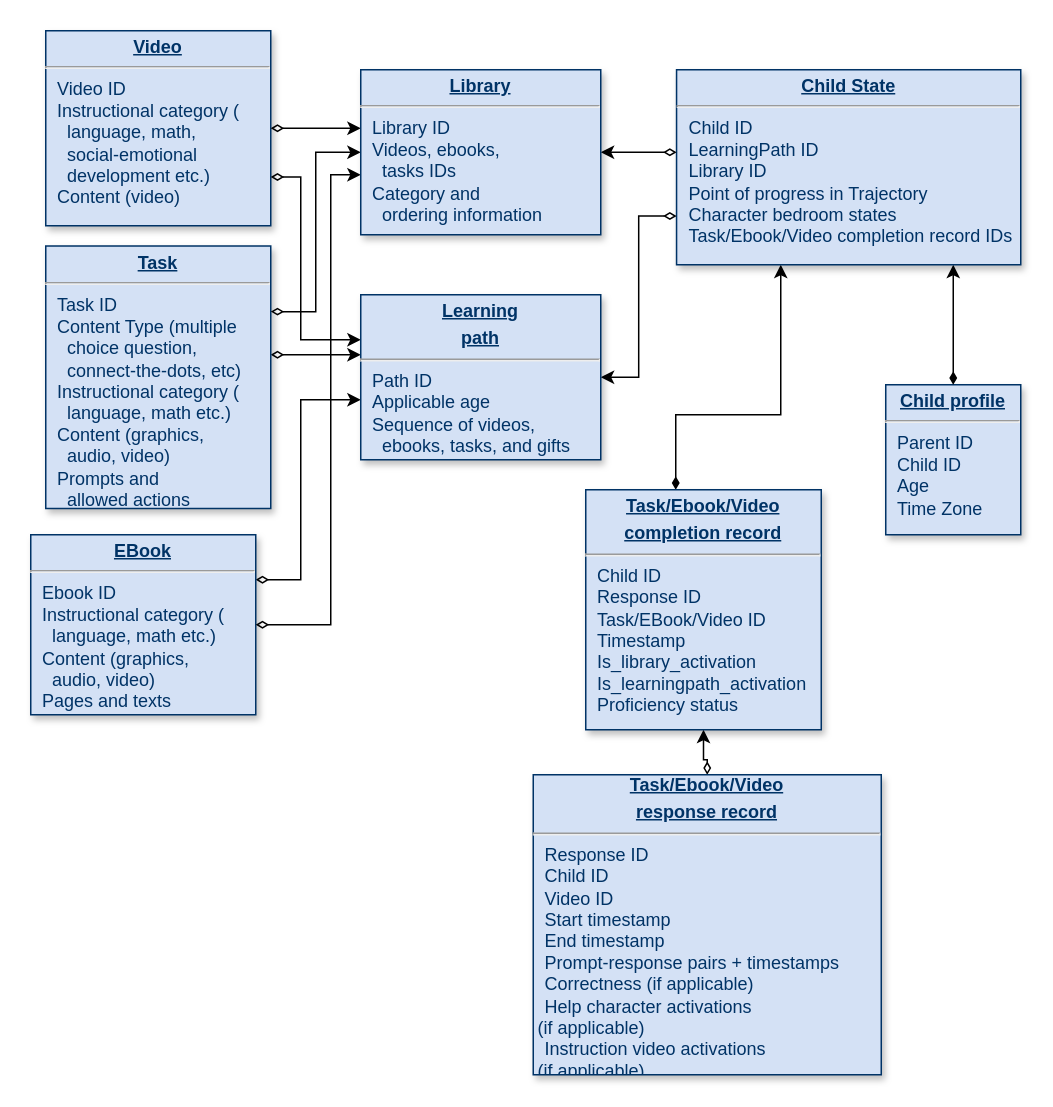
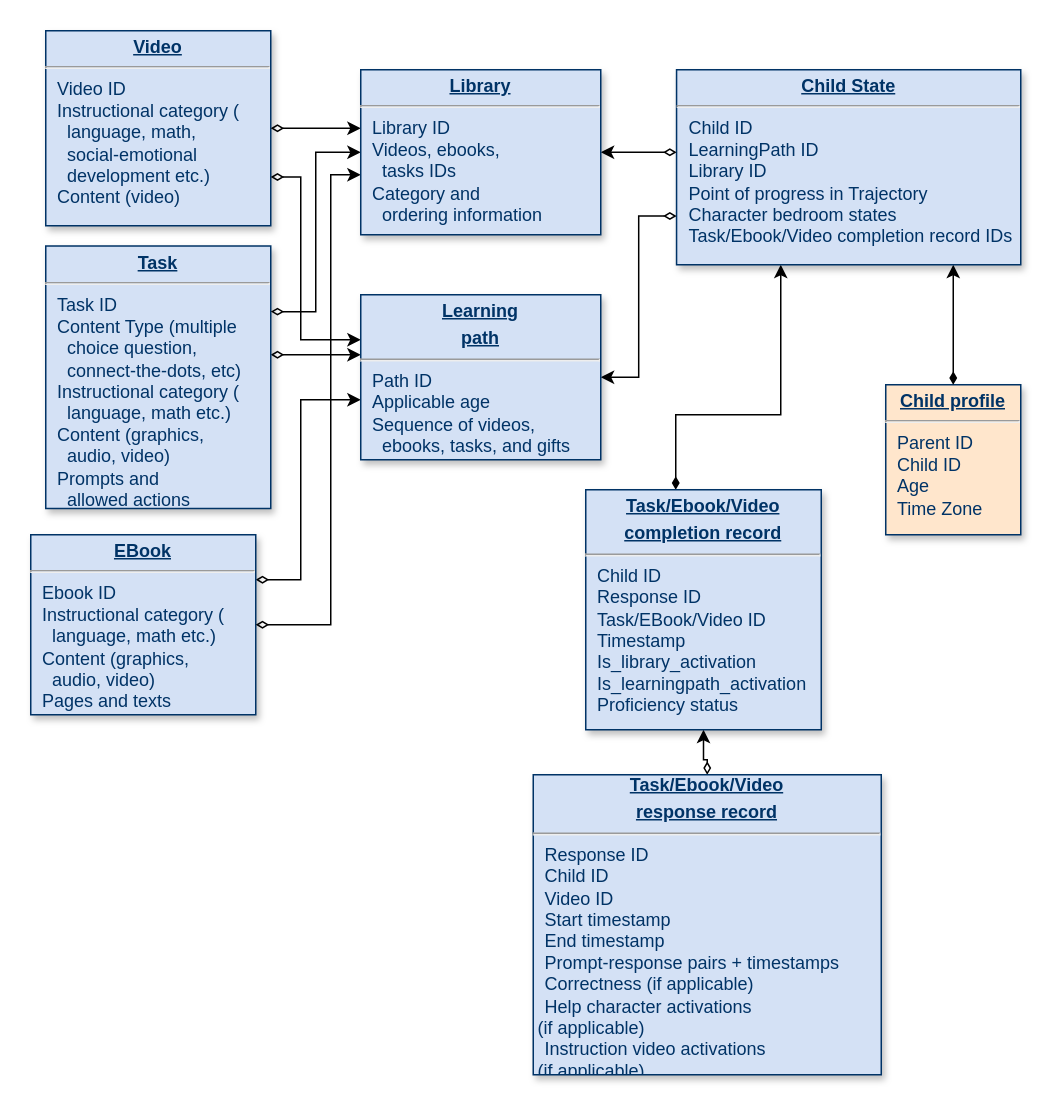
- <mxCell id="3" value="&lt;p style=&quot;margin: 4px 0px 0px ; text-align: center&quot;&gt;&lt;b&gt;&lt;u&gt;Child profile&lt;/u&gt;&lt;/b&gt;&lt;br&gt;&lt;/p&gt;&lt;hr&gt;&lt;p style=&quot;margin: 0px ; margin-left: 8px&quot;&gt;Parent ID&lt;/p&gt;&lt;p style=&quot;margin: 0px ; margin-left: 8px&quot;&gt;Child ID&lt;/p&gt;&lt;p style=&quot;margin: 0px ; margin-left: 8px&quot;&gt;&lt;span&gt;Age&lt;/span&gt;&lt;/p&gt;&lt;p style=&quot;margin: 0px ; margin-left: 8px&quot;&gt;&lt;span&gt;Time Zone&lt;/span&gt;&lt;/p&gt;&lt;div&gt;&lt;br&gt;&lt;/div&gt;" style="verticalAlign=top;align=left;overflow=fill;fontSize=12;fontFamily=Helvetica;html=1;strokeColor=#003366;shadow=1;fillColor=#D4E1F5;fontColor=#003366" parent="1" vertex="1"><mxGeometry x="590" y="256" width="90" height="100" as="geometry" /></mxCell>
+ <mxCell id="3" value="&lt;p style=&quot;margin: 4px 0px 0px ; text-align: center&quot;&gt;&lt;b&gt;&lt;u&gt;Child profile&lt;/u&gt;&lt;/b&gt;&lt;br&gt;&lt;/p&gt;&lt;hr&gt;&lt;p style=&quot;margin: 0px ; margin-left: 8px&quot;&gt;Parent ID&lt;/p&gt;&lt;p style=&quot;margin: 0px ; margin-left: 8px&quot;&gt;Child ID&lt;/p&gt;&lt;p style=&quot;margin: 0px ; margin-left: 8px&quot;&gt;&lt;span&gt;Age&lt;/span&gt;&lt;/p&gt;&lt;p style=&quot;margin: 0px ; margin-left: 8px&quot;&gt;&lt;span&gt;Time Zone&lt;/span&gt;&lt;/p&gt;&lt;div&gt;&lt;br&gt;&lt;/div&gt;" style="verticalAlign=top;align=left;overflow=fill;fontSize=12;fontFamily=Helvetica;html=1;strokeColor=#003366;shadow=1;fillColor=#ffe6cc;fontColor=#003366;" parent="1" vertex="1"><mxGeometry x="590" y="256" width="90" height="100" as="geometry" /></mxCell>
